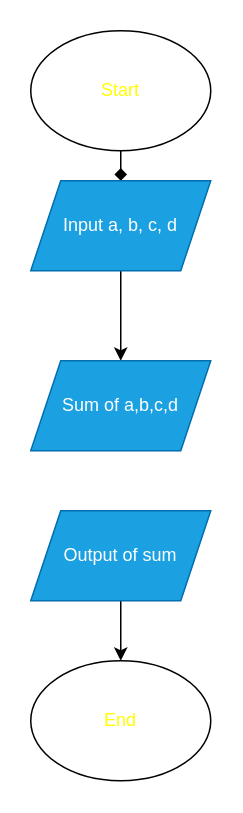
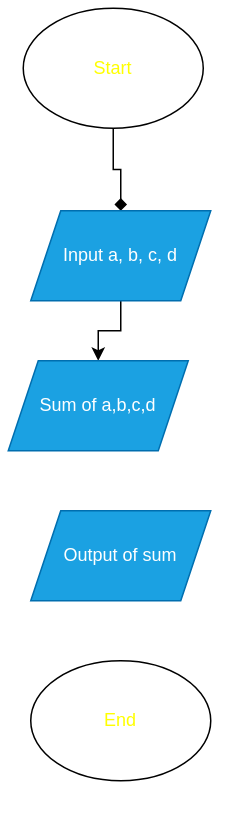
- <mxCell id="3" value="&lt;font color=&quot;#ffff00&quot;&gt;Start&lt;/font&gt;" style="ellipse;whiteSpace=wrap;html=1;" vertex="1" parent="1"><mxGeometry x="20" y="20" width="120" height="80" as="geometry" /></mxCell>
+ <mxCell id="3" value="&lt;font color=&quot;#ffff00&quot;&gt;Start&lt;/font&gt;" style="ellipse;whiteSpace=wrap;html=1;" vertex="1" parent="1"><mxGeometry x="15" y="5" width="120" height="80" as="geometry" /></mxCell>
- <mxCell id="5" value="Input a, b, c, d" style="shape=parallelogram;perimeter=parallelogramPerimeter;whiteSpace=wrap;html=1;fixedSize=1;fillColor=#1ba1e2;fontColor=#ffffff;strokeColor=#006EAF;" vertex="1" parent="1"><mxGeometry x="20" y="120" width="120" height="60" as="geometry" /></mxCell>
+ <mxCell id="5" value="Input a, b, c, d" style="shape=parallelogram;perimeter=parallelogramPerimeter;whiteSpace=wrap;html=1;fixedSize=1;fillColor=#1ba1e2;fontColor=#ffffff;strokeColor=#006EAF;" vertex="1" parent="1"><mxGeometry x="20" y="140" width="120" height="60" as="geometry" /></mxCell>
- <mxCell id="6" value="Sum of a,b,c,d" style="shape=parallelogram;perimeter=parallelogramPerimeter;whiteSpace=wrap;html=1;fixedSize=1;fillColor=#1ba1e2;fontColor=#ffffff;strokeColor=#006EAF;" vertex="1" parent="1"><mxGeometry x="20" y="240" width="120" height="60" as="geometry" /></mxCell>
+ <mxCell id="6" value="Sum of a,b,c,d" style="shape=parallelogram;perimeter=parallelogramPerimeter;whiteSpace=wrap;html=1;fixedSize=1;fillColor=#1ba1e2;fontColor=#ffffff;strokeColor=#006EAF;" vertex="1" parent="1"><mxGeometry x="5" y="240" width="120" height="60" as="geometry" /></mxCell>
- <mxCell id="8" style="edgeStyle=orthogonalEdgeStyle;rounded=0;orthogonalLoop=1;jettySize=auto;html=1;" edge="1" parent="1" source="9" target="7"><mxGeometry relative="1" as="geometry" /></mxCell>
